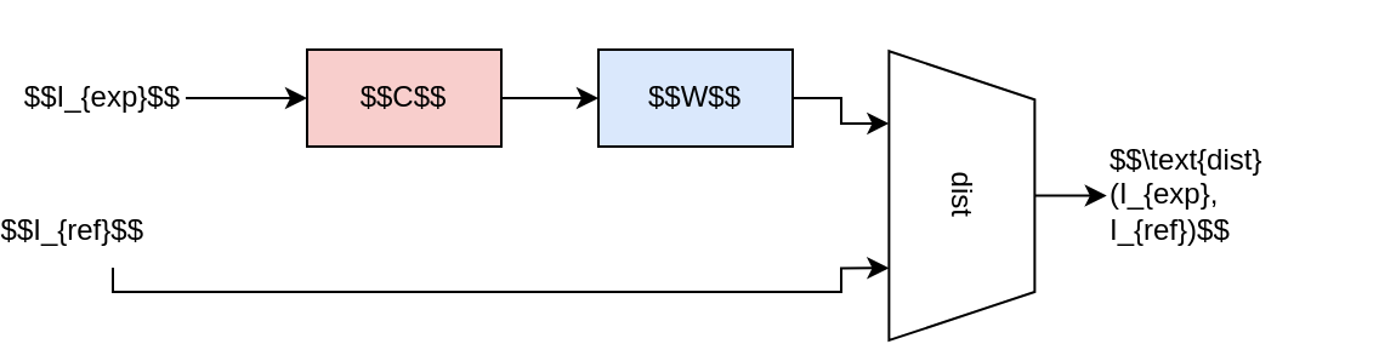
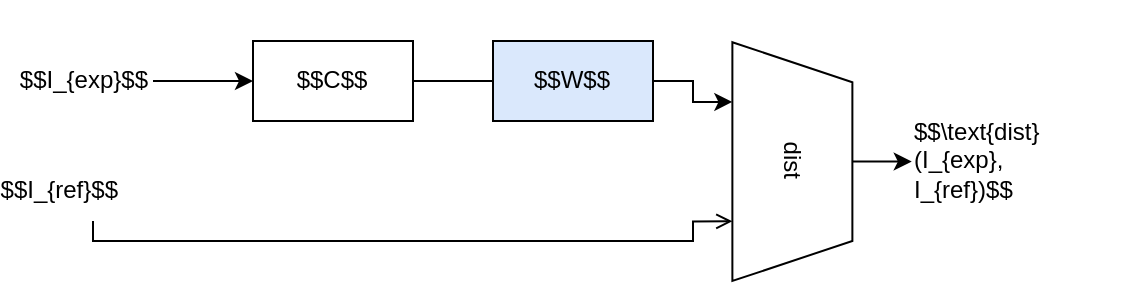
- <mxCell id="3" value="$$C$$" style="rounded=0;whiteSpace=wrap;html=1;fillColor=#f8cecc;" parent="1" vertex="1"><mxGeometry x="115" y="20" width="80" height="40" as="geometry" /></mxCell>
+ <mxCell id="3" value="$$C$$" style="rounded=0;whiteSpace=wrap;html=1;" parent="1" vertex="1"><mxGeometry x="115" y="20" width="80" height="40" as="geometry" /></mxCell>
- <mxCell id="2" style="edgeStyle=orthogonalEdgeStyle;rounded=0;orthogonalLoop=1;jettySize=auto;html=1;entryX=0;entryY=0.5;entryDx=0;entryDy=0;" parent="1" source="3" target="12" edge="1"><mxGeometry relative="1" as="geometry" /></mxCell>
+ <mxCell id="2" style="edgeStyle=orthogonalEdgeStyle;rounded=0;orthogonalLoop=1;jettySize=auto;html=1;entryX=0;entryY=0.5;entryDx=0;entryDy=0;endArrow=none;" parent="1" source="3" target="12" edge="1"><mxGeometry relative="1" as="geometry" /></mxCell>
- <mxCell id="6" style="edgeStyle=orthogonalEdgeStyle;rounded=0;orthogonalLoop=1;jettySize=auto;html=1;entryX=0.75;entryY=1;entryDx=0;entryDy=0;" parent="1" source="7" target="10" edge="1"><mxGeometry relative="1" as="geometry"><mxPoint x="115" y="120" as="targetPoint" /><Array as="points"><mxPoint x="335" y="120" /><mxPoint x="335" y="110" /></Array></mxGeometry></mxCell>
+ <mxCell id="6" style="edgeStyle=orthogonalEdgeStyle;rounded=0;orthogonalLoop=1;jettySize=auto;html=1;entryX=0.75;entryY=1;entryDx=0;entryDy=0;endArrow=open;" parent="1" source="7" target="10" edge="1"><mxGeometry relative="1" as="geometry"><mxPoint x="115" y="120" as="targetPoint" /><Array as="points"><mxPoint x="335" y="120" /><mxPoint x="335" y="110" /></Array></mxGeometry></mxCell>
